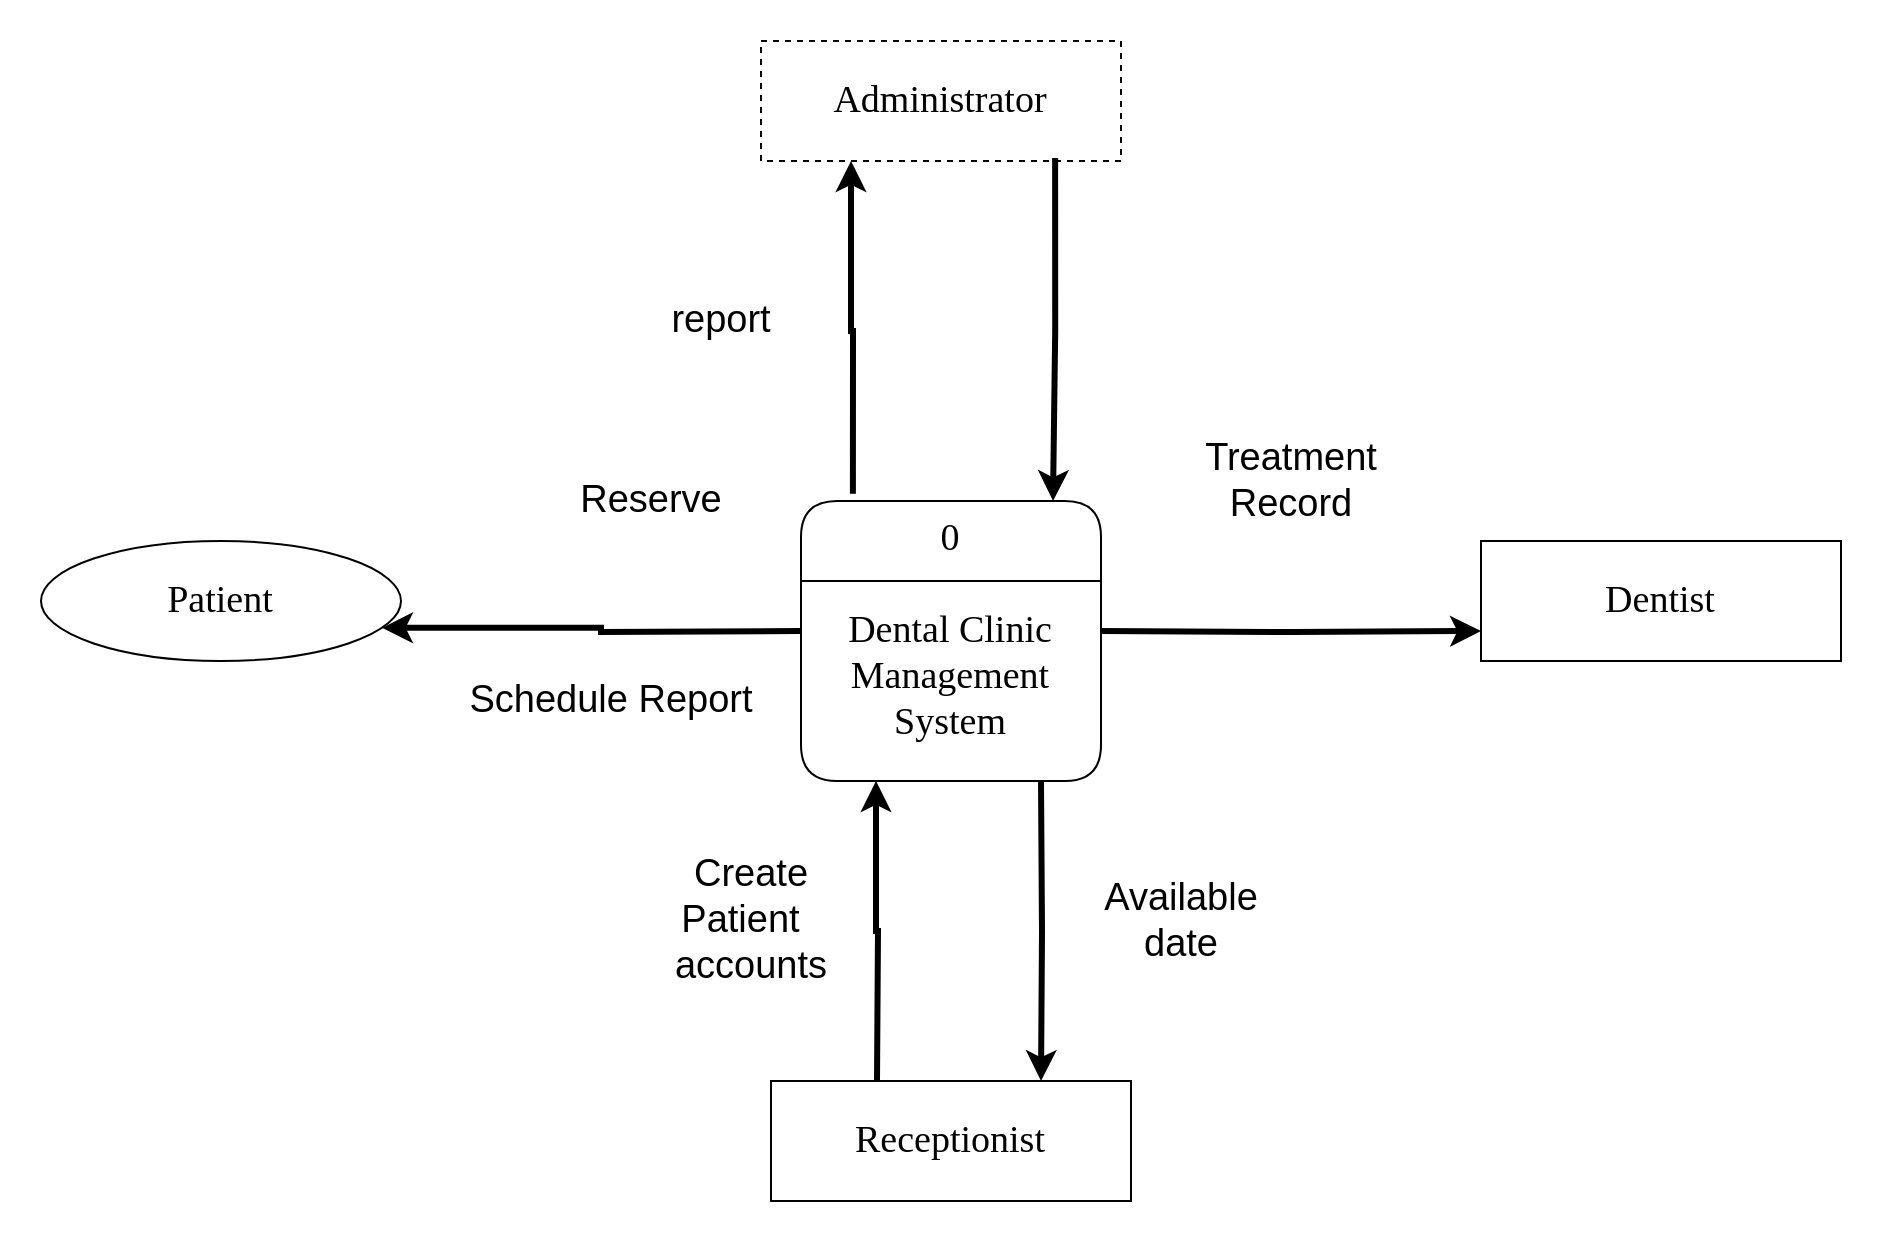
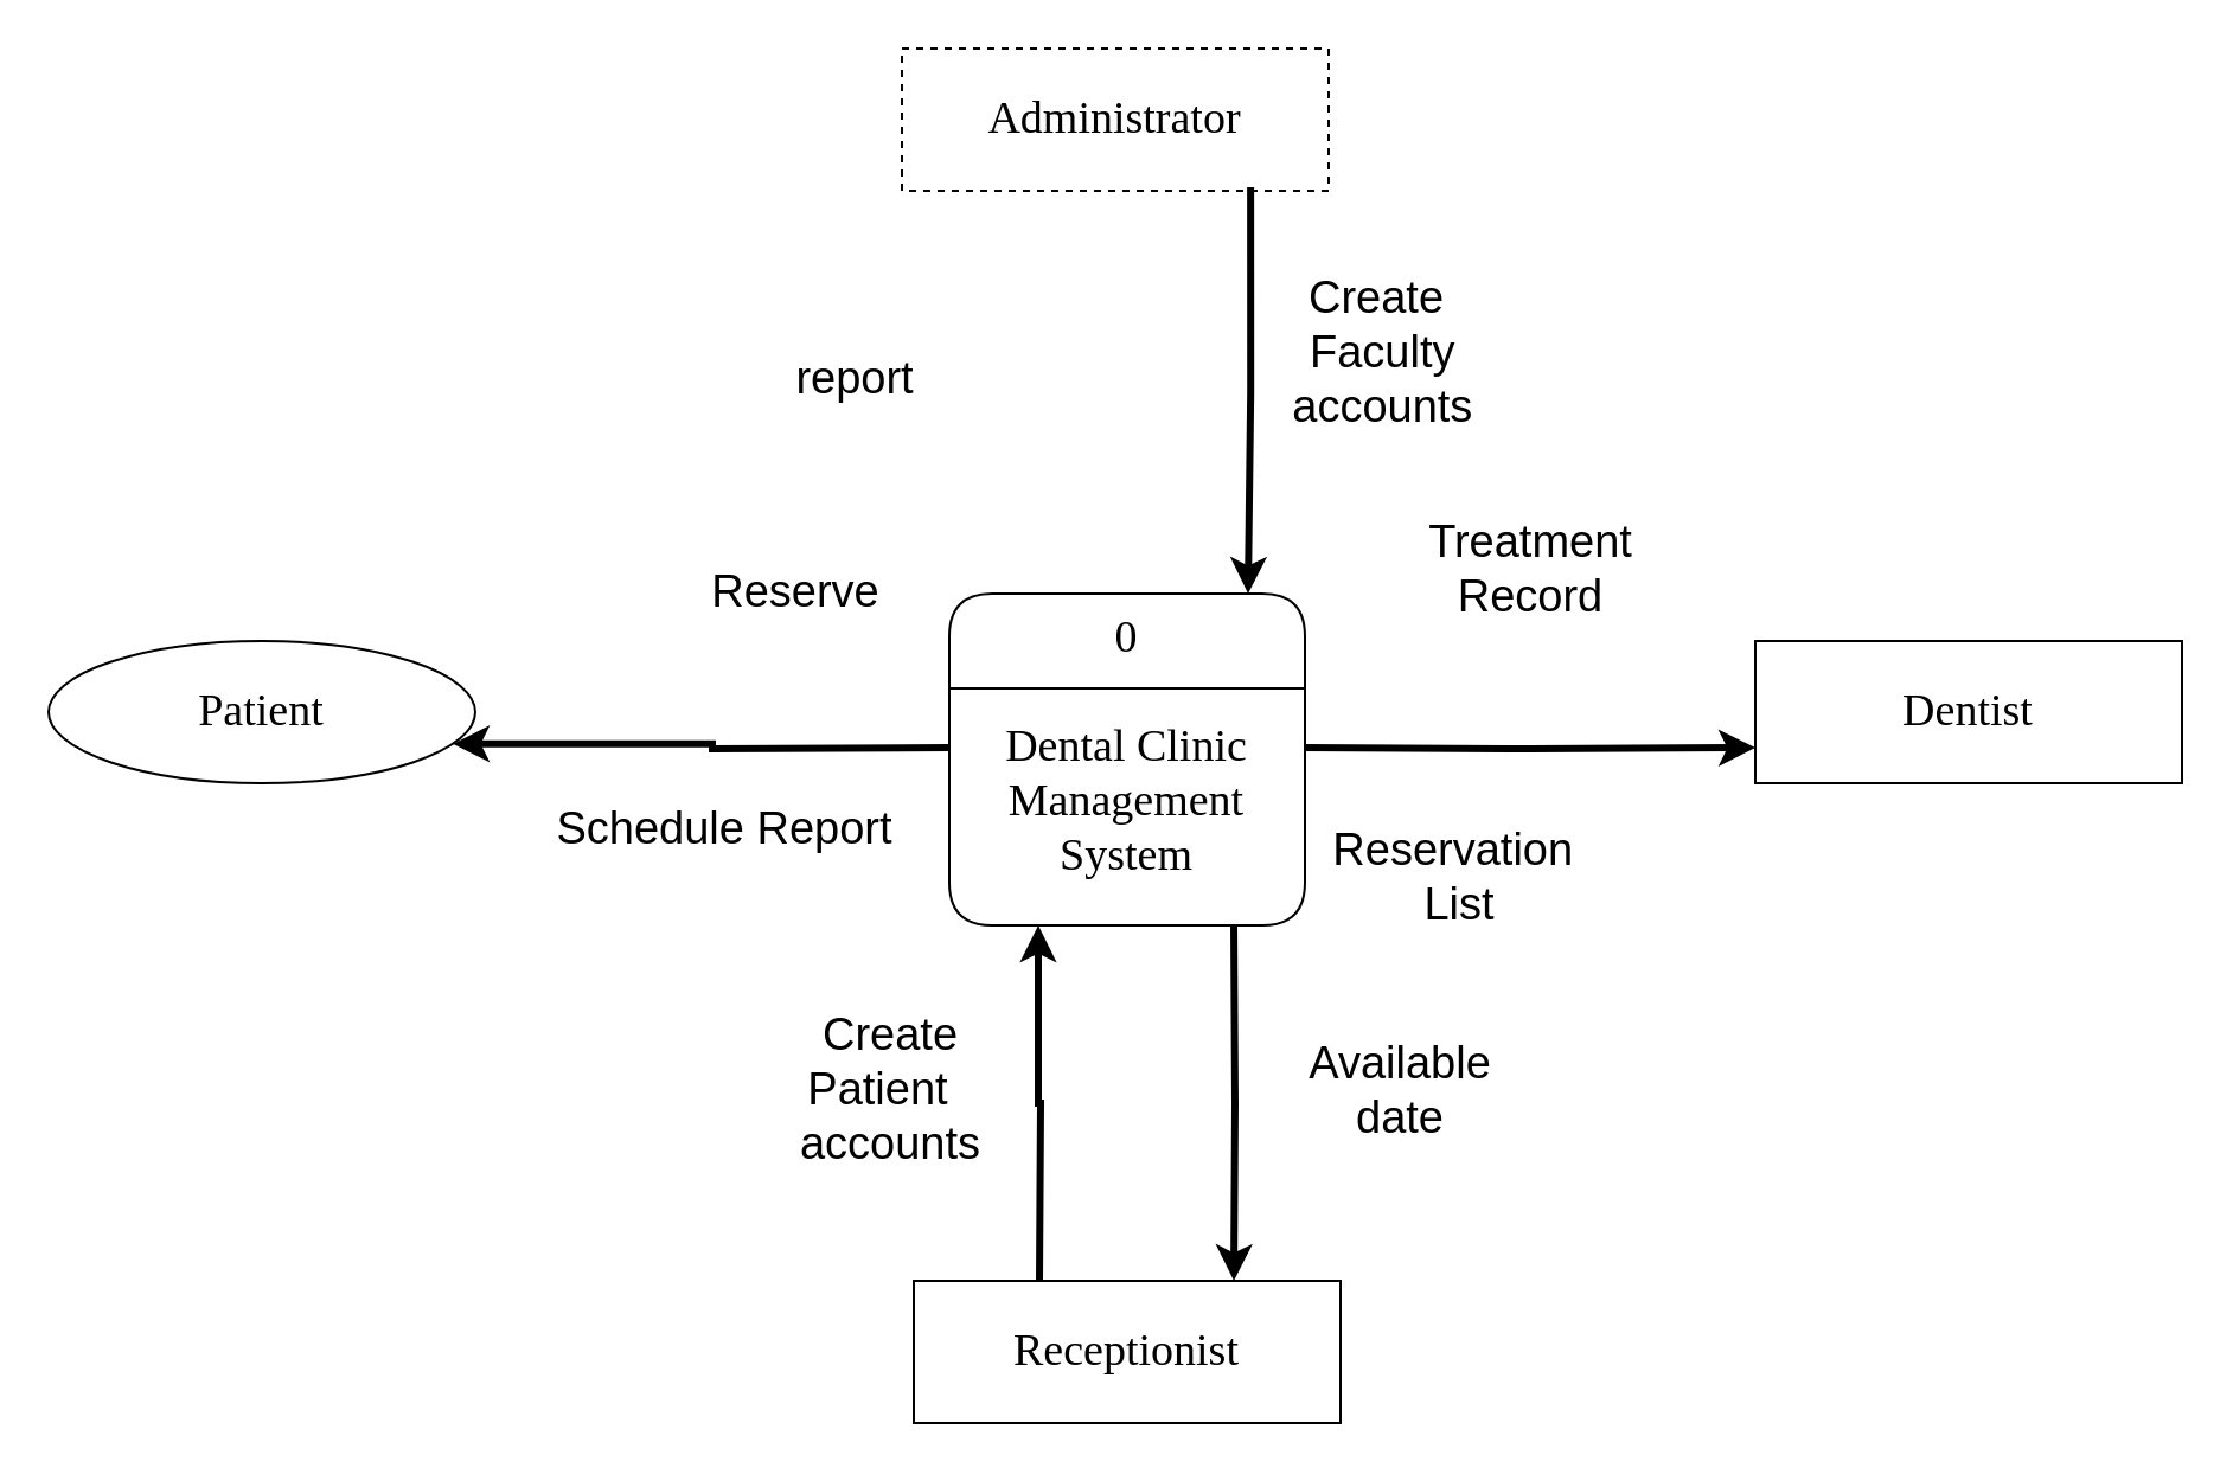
+ <mxCell id="15" value="&lt;span style=&quot;font-size: 19px;&quot;&gt;Create&lt;br&gt;&amp;nbsp;Faculty&lt;br&gt;&amp;nbsp;accounts&lt;br&gt;&lt;br&gt;&lt;/span&gt;" style="text;html=1;align=center;verticalAlign=middle;resizable=0;points=[];autosize=1;strokeColor=none;fillColor=none;" vertex="1" parent="1"><mxGeometry x="530" y="110" width="100" height="100" as="geometry" /></mxCell>
- <mxCell id="11" style="edgeStyle=orthogonalEdgeStyle;rounded=0;orthogonalLoop=1;jettySize=auto;html=1;entryX=0.25;entryY=1;entryDx=0;entryDy=0;strokeWidth=3;exitX=0.173;exitY=-0.026;exitDx=0;exitDy=0;exitPerimeter=0;" edge="1" parent="1" source="3" target="4"><mxGeometry relative="1" as="geometry"><mxPoint x="410" y="325" as="sourcePoint" /><mxPoint x="120" y="325" as="targetPoint" /></mxGeometry></mxCell>
- <mxCell id="8" value="&lt;font style=&quot;font-size: 19px;&quot;&gt;Reserve&lt;/font&gt;" style="text;html=1;align=center;verticalAlign=middle;resizable=0;points=[];autosize=1;strokeColor=none;fillColor=none;" parent="1" vertex="1"><mxGeometry x="280" y="230" width="90" height="40" as="geometry" /></mxCell>
+ <mxCell id="8" value="&lt;font style=&quot;font-size: 19px;&quot;&gt;Reserve&lt;/font&gt;" style="text;html=1;align=center;verticalAlign=middle;resizable=0;points=[];autosize=1;strokeColor=none;fillColor=none;" parent="1" vertex="1"><mxGeometry x="290" y="230" width="90" height="40" as="geometry" /></mxCell>
+ <mxCell id="17" value="&lt;span style=&quot;font-size: 19px;&quot;&gt;Reservation&amp;nbsp;&lt;br&gt;List&lt;br&gt;&lt;/span&gt;" style="text;html=1;align=center;verticalAlign=middle;resizable=0;points=[];autosize=1;strokeColor=none;fillColor=none;" vertex="1" parent="1"><mxGeometry x="550" y="340" width="130" height="60" as="geometry" /></mxCell>
